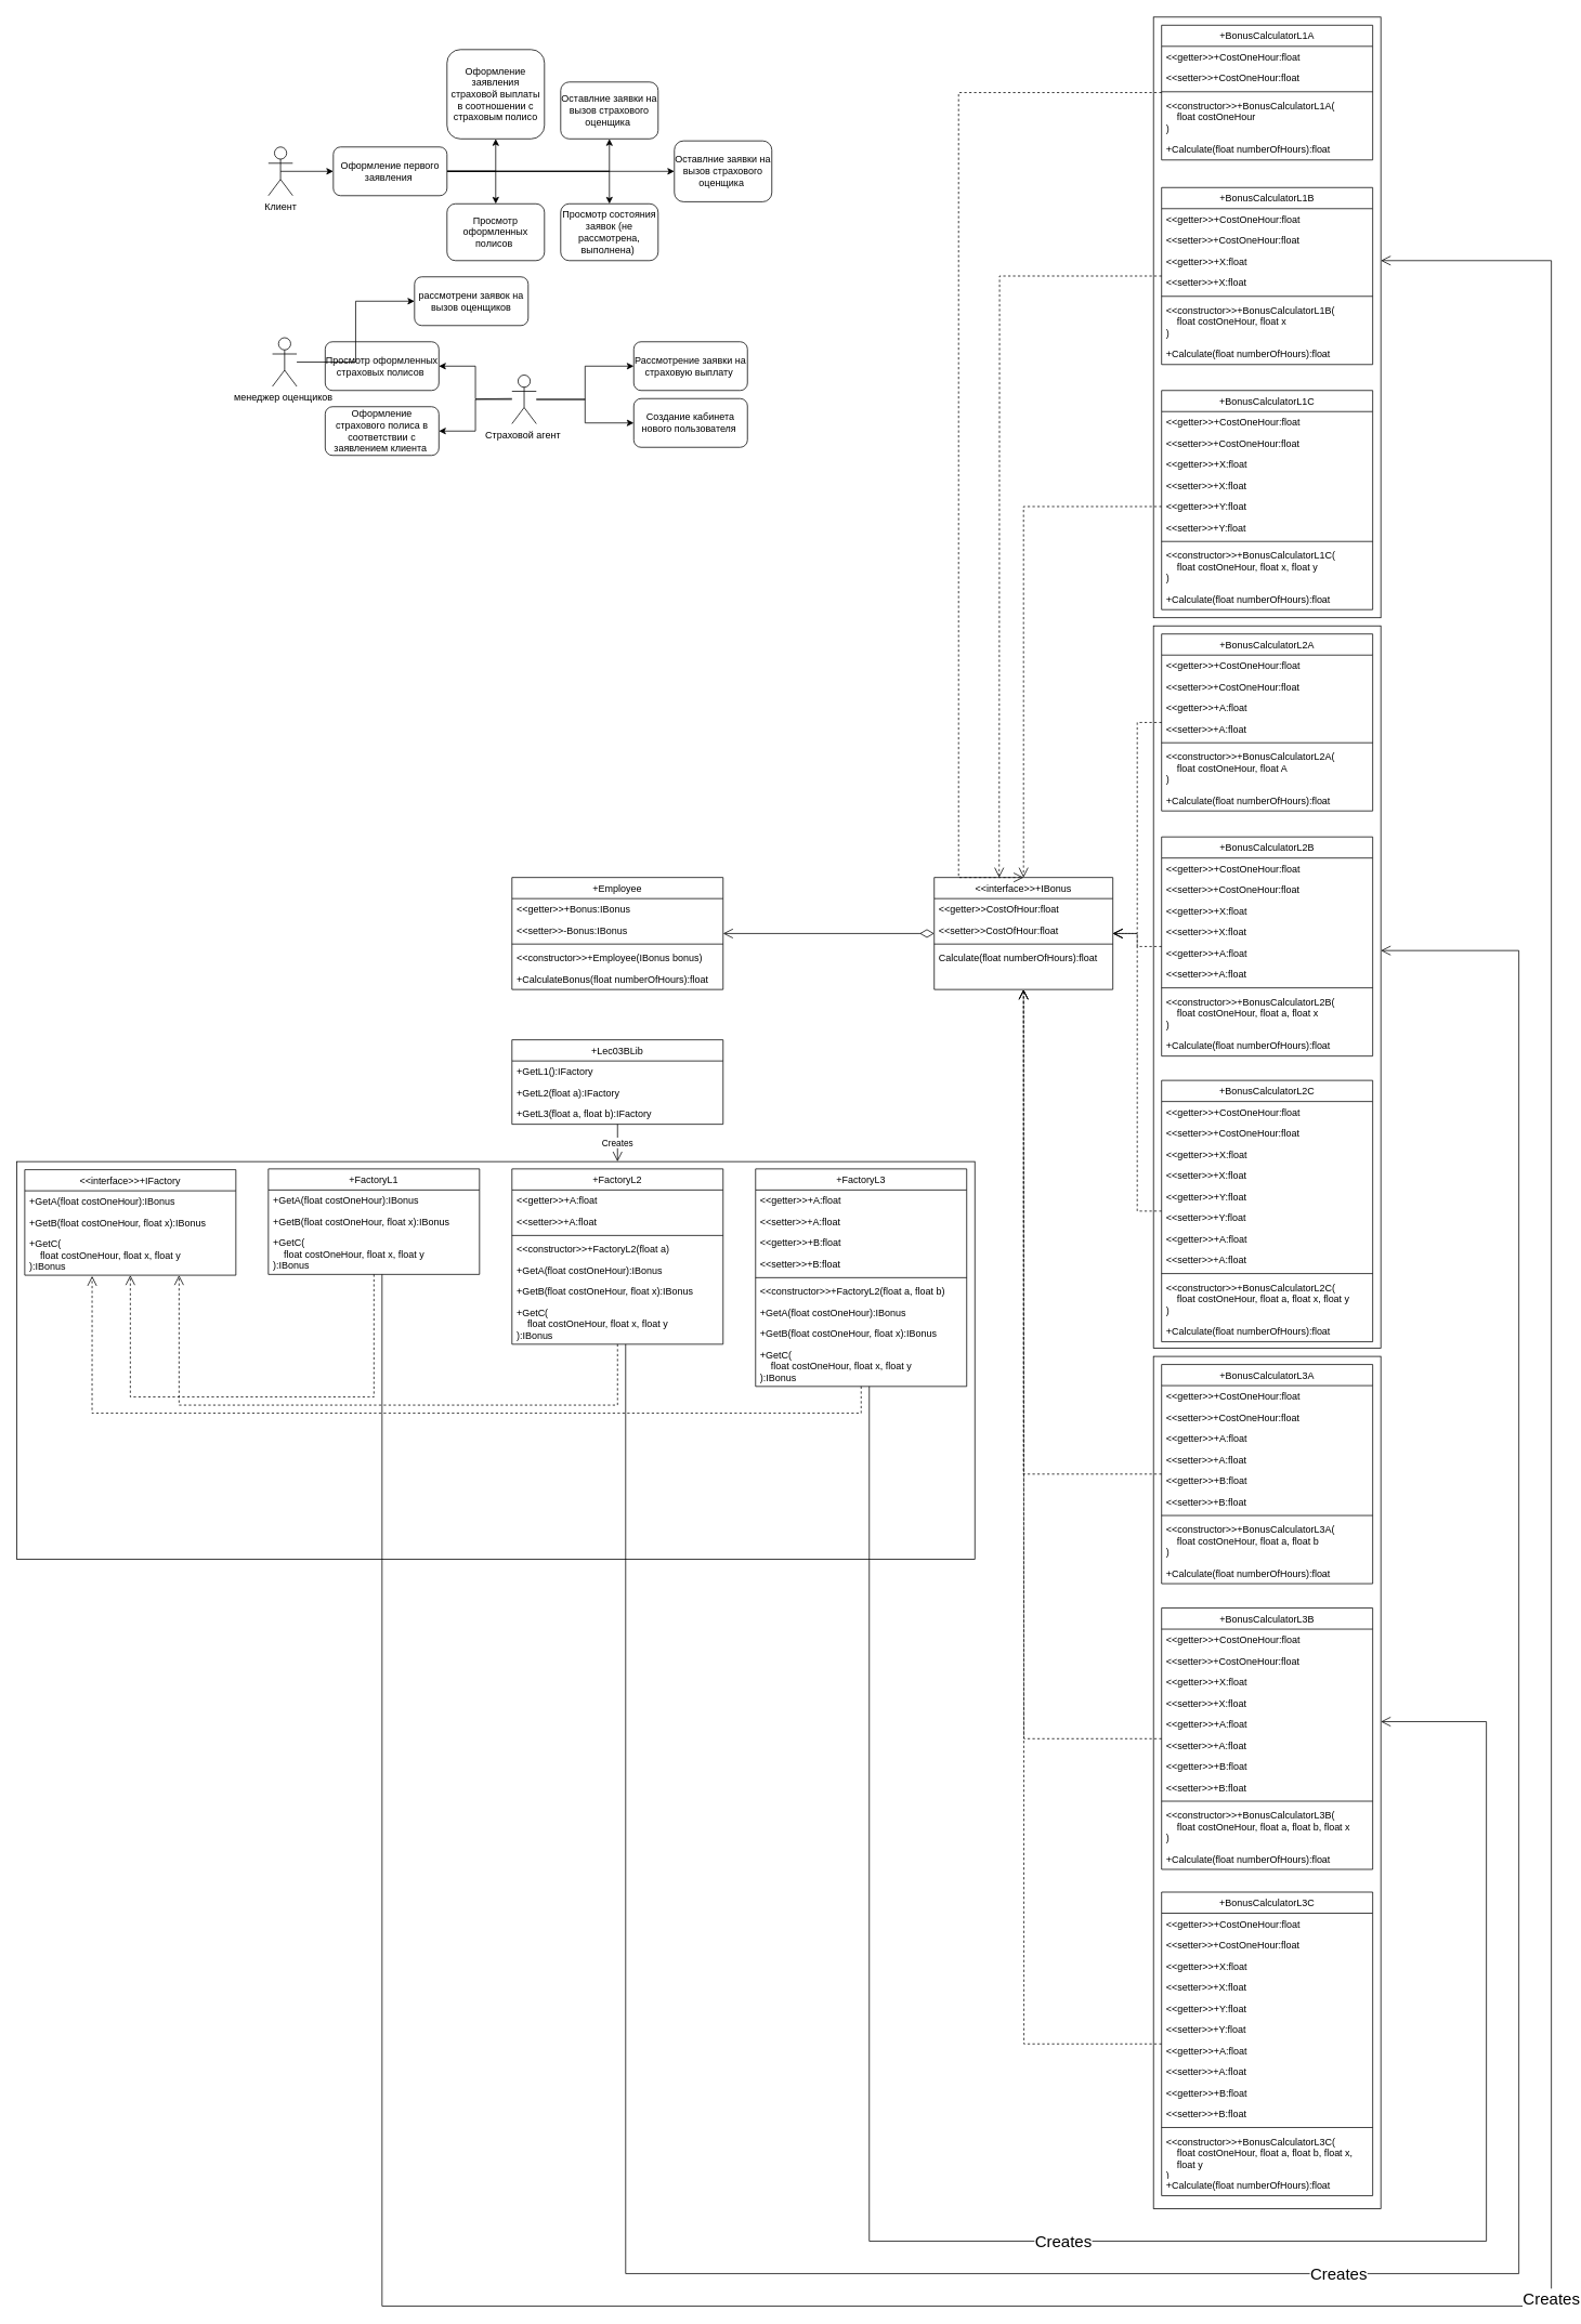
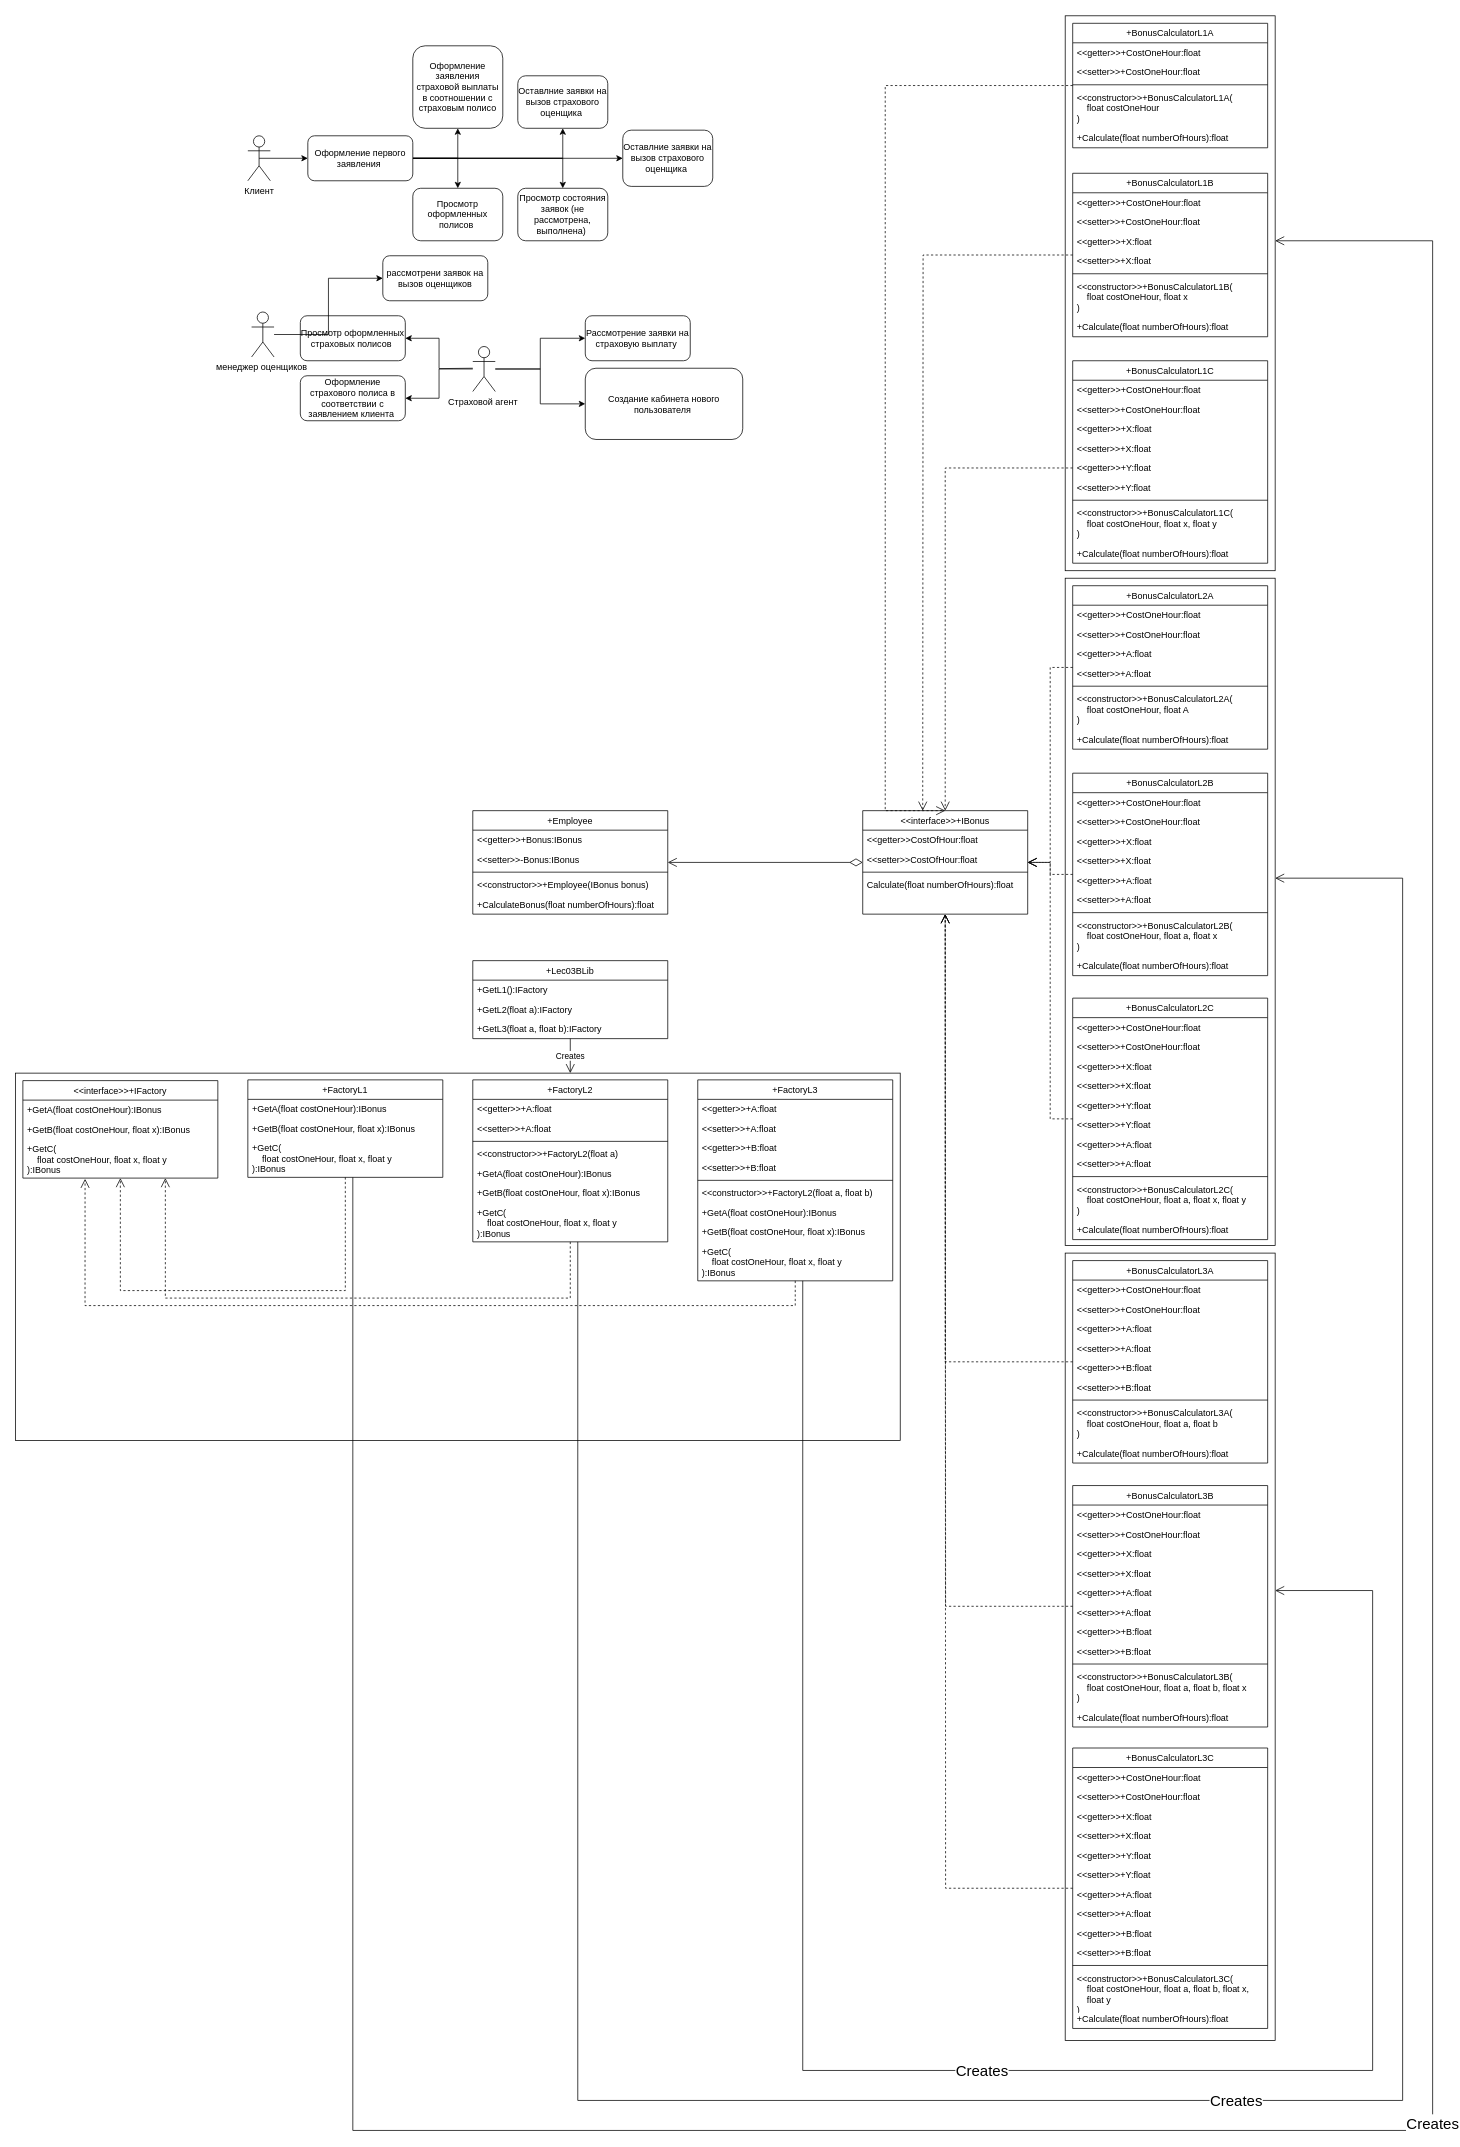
- <mxCell id="174" value="Создание кабинета нового пользователя&amp;nbsp;" style="rounded=1;whiteSpace=wrap;html=1;" vertex="1" parent="1"><mxGeometry x="780" y="490" width="140" height="60" as="geometry" /></mxCell>
+ <mxCell id="174" value="Создание кабинета нового пользователя&amp;nbsp;" style="rounded=1;whiteSpace=wrap;html=1;" vertex="1" parent="1"><mxGeometry x="780" y="490" width="210" height="95" as="geometry" /></mxCell>
